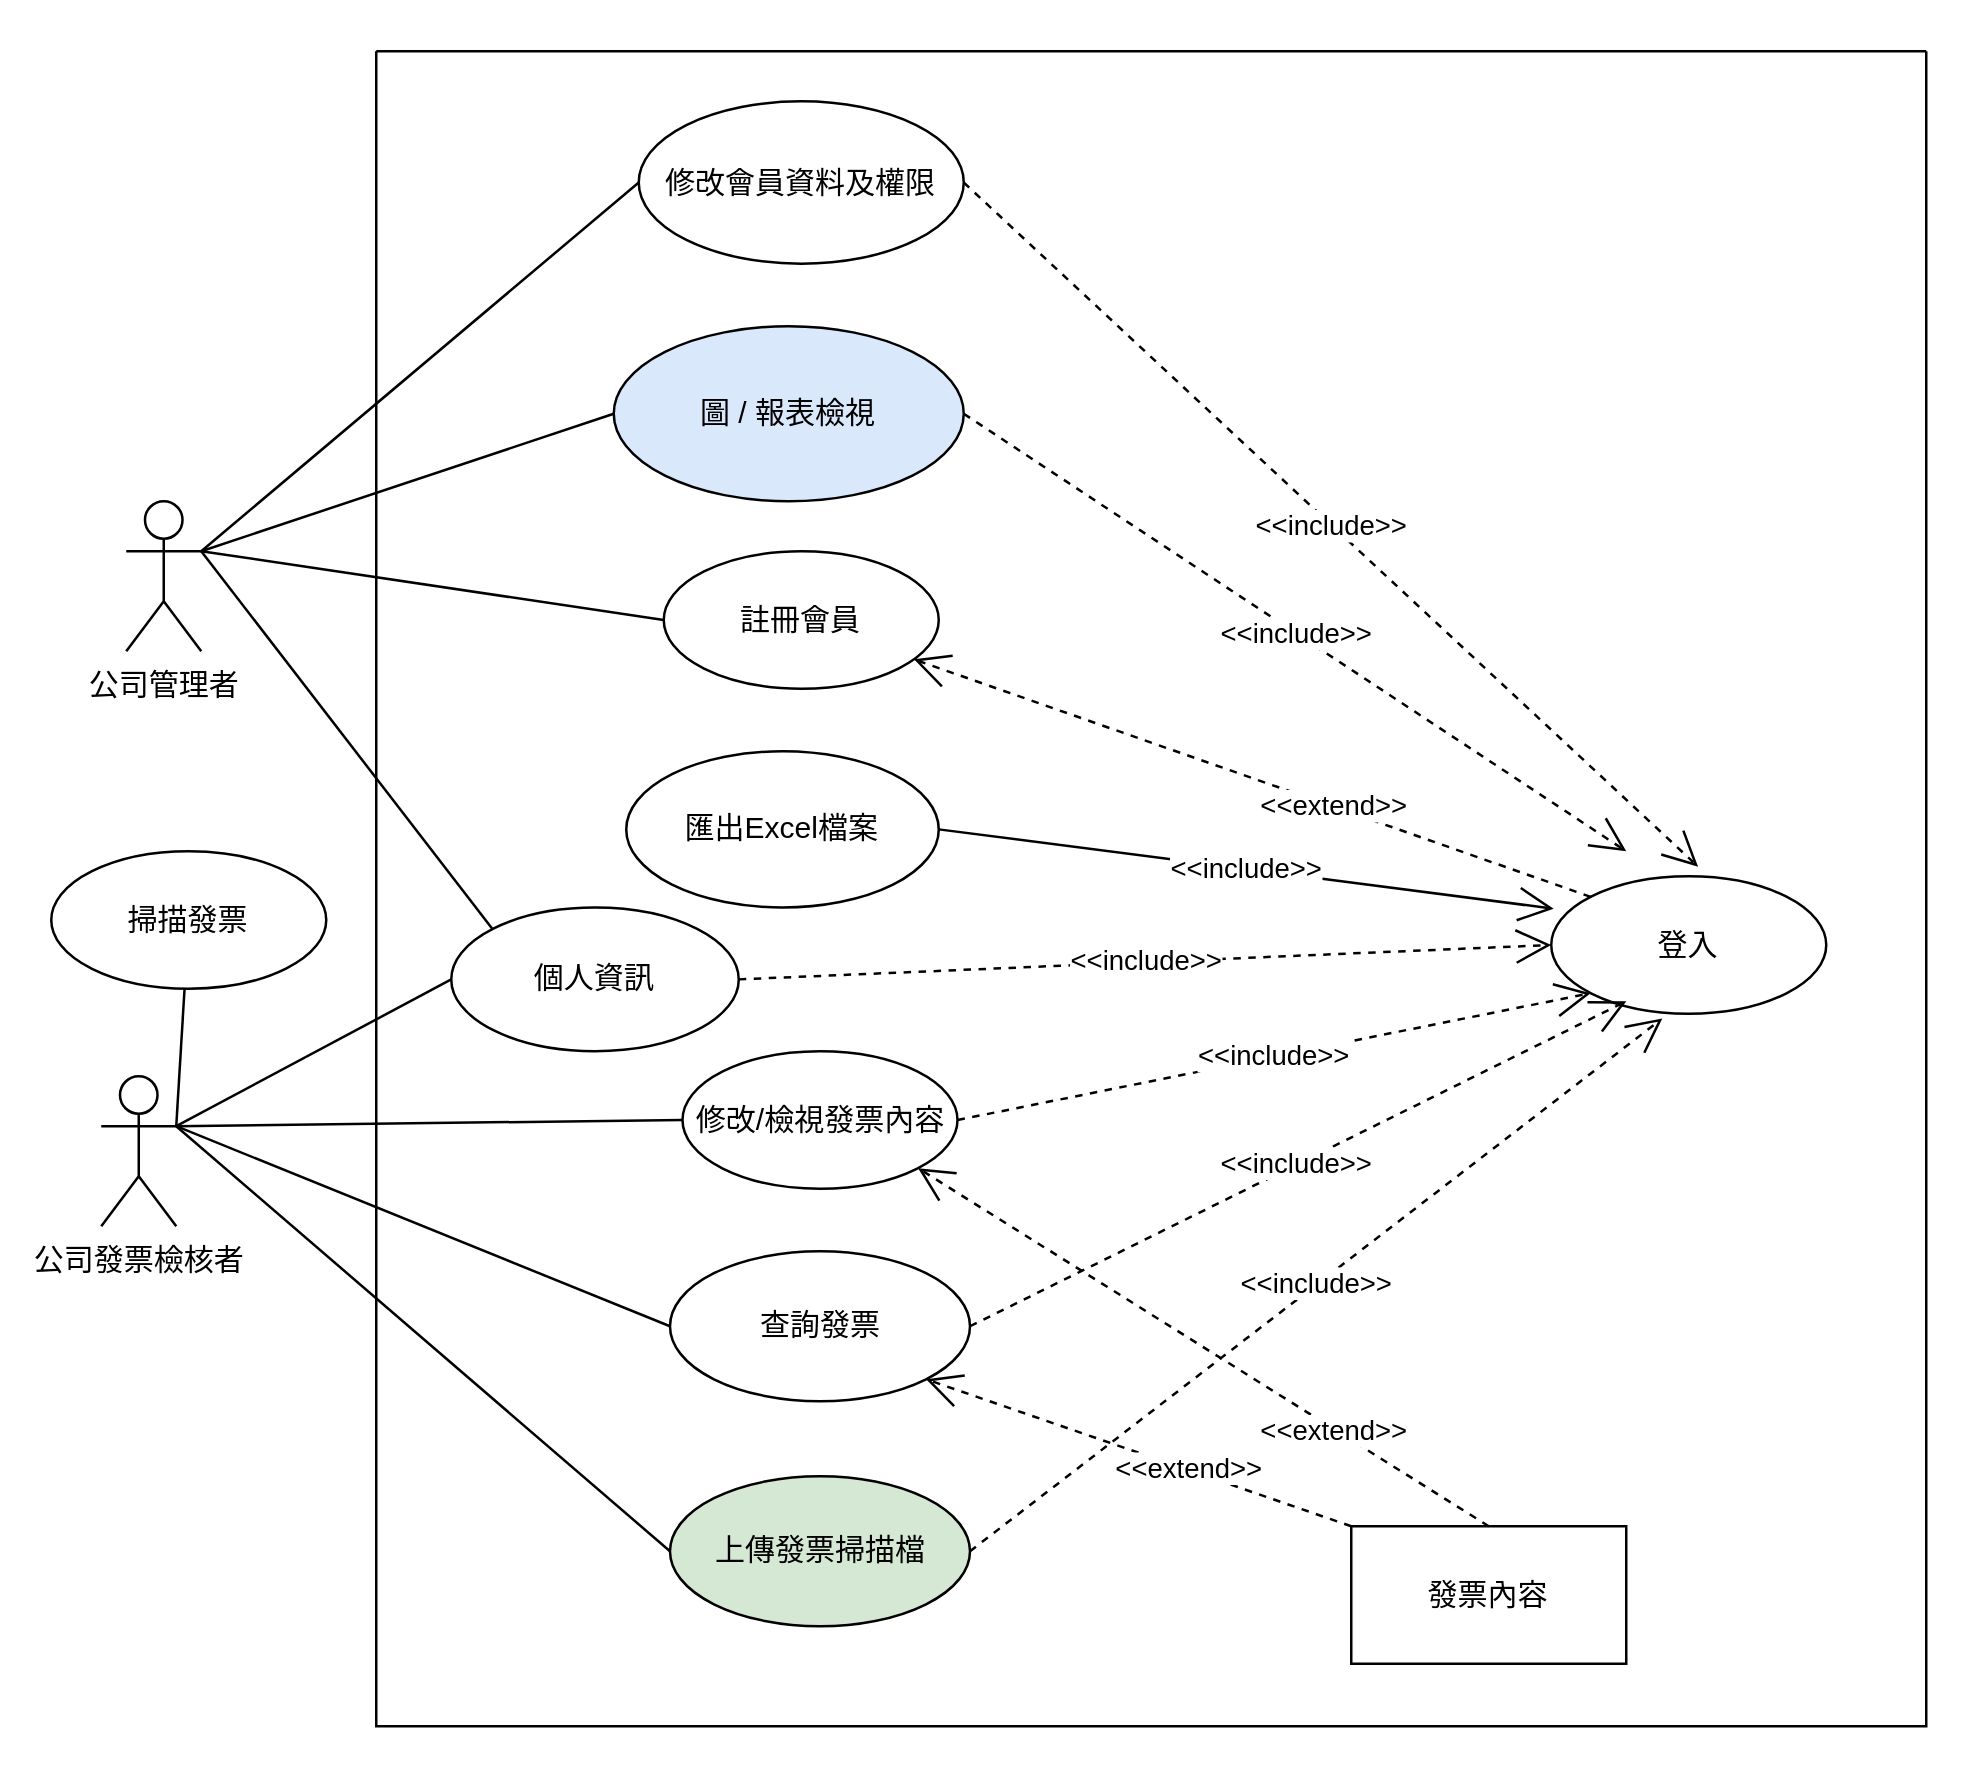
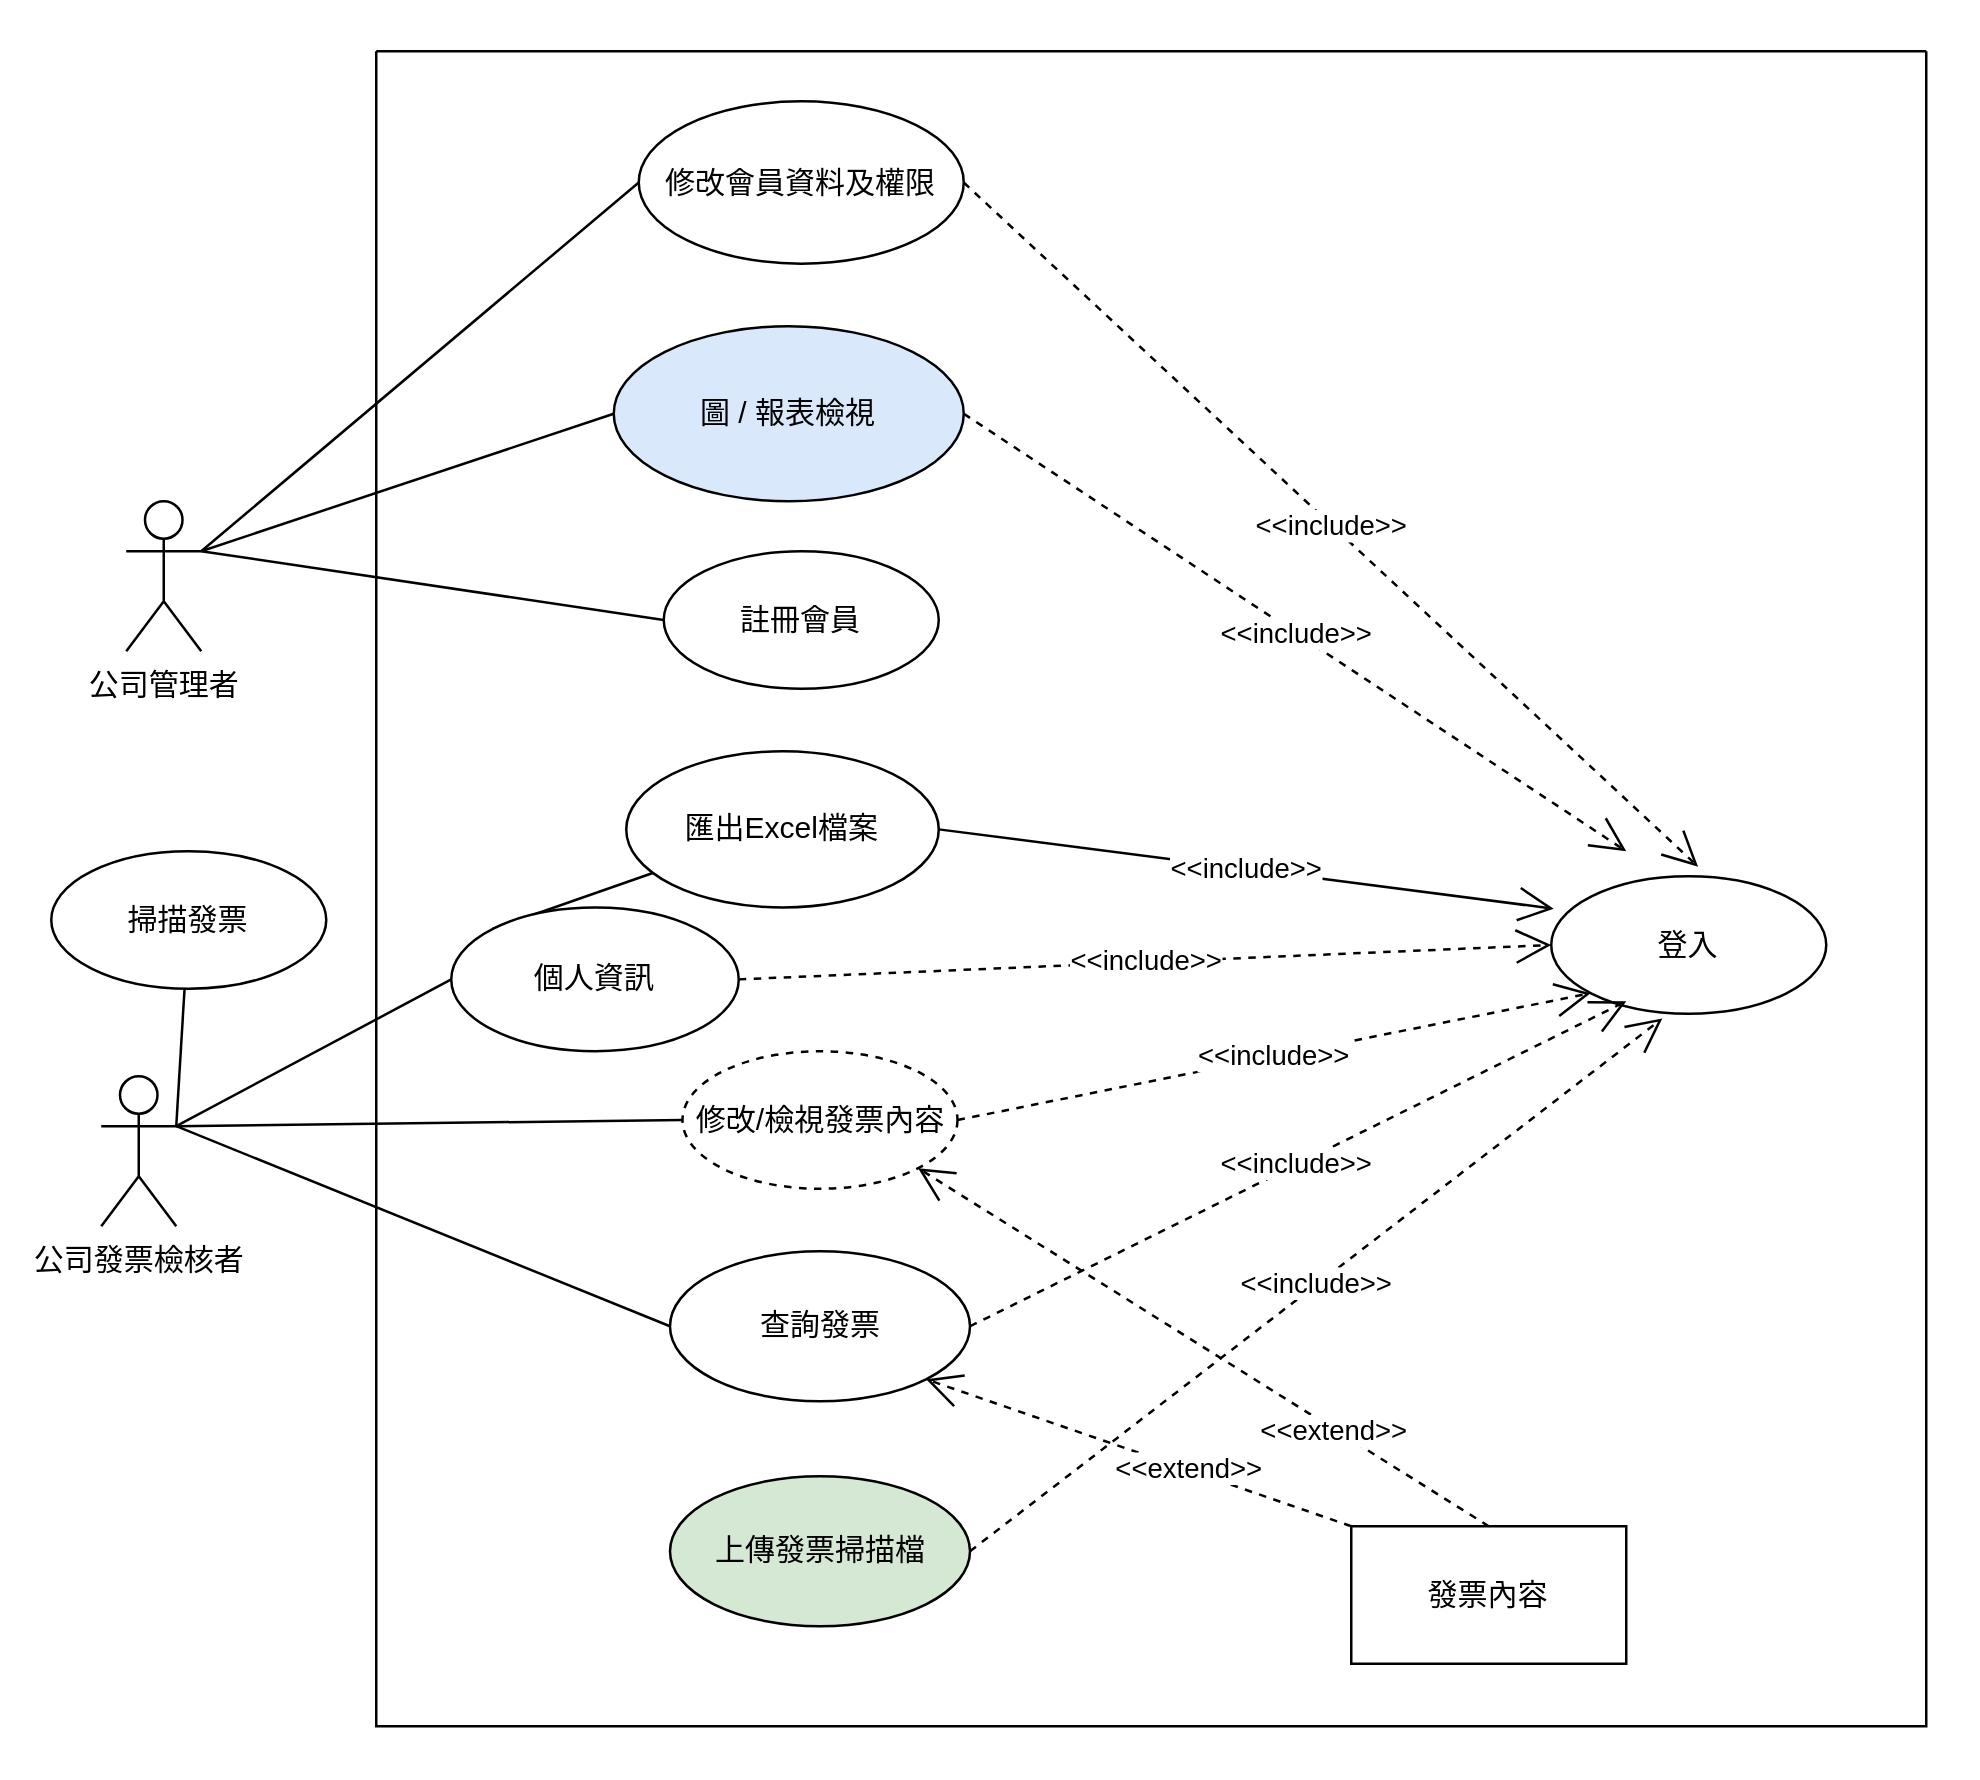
- <mxCell id="17" style="rounded=0;orthogonalLoop=1;jettySize=auto;html=1;entryX=1;entryY=0.333;entryDx=0;entryDy=0;entryPerimeter=0;endArrow=none;endFill=0;exitX=0;exitY=0;exitDx=0;exitDy=0;" parent="1" source="18" target="5" edge="1"><mxGeometry relative="1" as="geometry" /></mxCell>
+ <mxCell id="17" style="rounded=0;orthogonalLoop=1;jettySize=auto;html=1;endArrow=none;endFill=0;exitX=0;exitY=0;exitDx=0;exitDy=0;" parent="1" source="18" target="28" edge="1"><mxGeometry relative="1" as="geometry" /></mxCell>
- <mxCell id="20" value="&amp;lt;&amp;lt;extend&amp;gt;&amp;gt;" style="endArrow=open;endSize=12;dashed=1;html=1;rounded=0;endFill=0;exitX=0;exitY=0;exitDx=0;exitDy=0;" parent="1" source="19" target="10" edge="1"><mxGeometry x="-0.238" width="160" relative="1" as="geometry"><mxPoint x="570" y="360" as="sourcePoint" /><mxPoint x="950" y="351.66" as="targetPoint" /><mxPoint as="offset" /></mxGeometry></mxCell>
- <mxCell id="12" value="修改/檢視發票內容" style="ellipse;whiteSpace=wrap;html=1;aspect=fixed;" parent="1" vertex="1"><mxGeometry x="272.5" y="420" width="110" height="55" as="geometry" /></mxCell>
+ <mxCell id="12" value="修改/檢視發票內容" style="ellipse;whiteSpace=wrap;html=1;aspect=fixed;dashed=1;" parent="1" vertex="1"><mxGeometry x="272.5" y="420" width="110" height="55" as="geometry" /></mxCell>
- <mxCell id="14" style="rounded=0;orthogonalLoop=1;jettySize=auto;html=1;entryX=0;entryY=0.5;entryDx=0;entryDy=0;endArrow=none;endFill=0;exitX=1;exitY=0.333;exitDx=0;exitDy=0;exitPerimeter=0;" parent="1" source="9" target="34" edge="1"><mxGeometry relative="1" as="geometry"><mxPoint x="80" y="637.5" as="sourcePoint" /></mxGeometry></mxCell>
